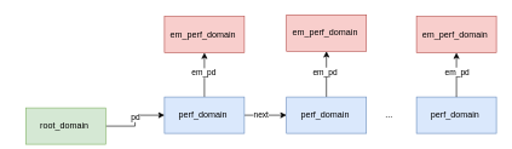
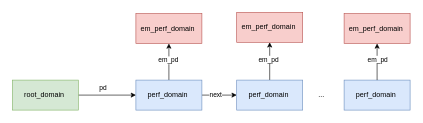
- <mxCell id="19" value="&lt;div data-docx-has-block-data=&quot;false&quot; data-lark-html-role=&quot;root&quot; data-page-id=&quot;LPmQdpzJXokUcpxBSzjcex4Cnqd&quot;&gt;&lt;div class=&quot;old-record-id-CYj3dJ0fsocUOAxEPUzcE1Cjnzd&quot; style=&quot;white-space:pre;&quot;&gt;root_domain &lt;/div&gt;&lt;/div&gt;&lt;span class=&quot;lark-record-clipboard&quot; data-lark-record-format=&quot;docx/text&quot; data-lark-record-data=&quot;{&amp;quot;rootId&amp;quot;:&amp;quot;LPmQdpzJXokUcpxBSzjcex4Cnqd&amp;quot;,&amp;quot;text&amp;quot;:{&amp;quot;initialAttributedTexts&amp;quot;:{&amp;quot;text&amp;quot;:{&amp;quot;0&amp;quot;:&amp;quot;root_domain &amp;quot;},&amp;quot;attribs&amp;quot;:{&amp;quot;0&amp;quot;:&amp;quot;*0+c&amp;quot;}},&amp;quot;apool&amp;quot;:{&amp;quot;numToAttrib&amp;quot;:{&amp;quot;0&amp;quot;:[&amp;quot;author&amp;quot;,&amp;quot;7205516225223376900&amp;quot;]},&amp;quot;nextNum&amp;quot;:1}},&amp;quot;type&amp;quot;:&amp;quot;text&amp;quot;,&amp;quot;referenceRecordMap&amp;quot;:{},&amp;quot;extra&amp;quot;:{&amp;quot;channel&amp;quot;:&amp;quot;saas&amp;quot;,&amp;quot;pasteRandomId&amp;quot;:&amp;quot;c27b207a-0fe9-4655-a8ce-b5b027087109&amp;quot;,&amp;quot;mention_page_title&amp;quot;:{},&amp;quot;external_mention_url&amp;quot;:{}},&amp;quot;isKeepQuoteContainer&amp;quot;:false,&amp;quot;isFromCode&amp;quot;:true,&amp;quot;selection&amp;quot;:[{&amp;quot;id&amp;quot;:24,&amp;quot;type&amp;quot;:&amp;quot;text&amp;quot;,&amp;quot;selection&amp;quot;:{&amp;quot;start&amp;quot;:501,&amp;quot;end&amp;quot;:513},&amp;quot;recordId&amp;quot;:&amp;quot;CYj3dJ0fsocUOAxEPUzcE1Cjnzd&amp;quot;}],&amp;quot;payloadMap&amp;quot;:{},&amp;quot;isCut&amp;quot;:false}&quot;&gt;&lt;/span&gt;" style="html=1;whiteSpace=wrap;fillColor=#d5e8d4;strokeColor=#82b366;" vertex="1" parent="1"><mxGeometry x="35" y="148" width="110" height="50" as="geometry" /></mxCell>
+ <mxCell id="19" value="&lt;div data-docx-has-block-data=&quot;false&quot; data-lark-html-role=&quot;root&quot; data-page-id=&quot;LPmQdpzJXokUcpxBSzjcex4Cnqd&quot;&gt;&lt;div class=&quot;old-record-id-CYj3dJ0fsocUOAxEPUzcE1Cjnzd&quot; style=&quot;white-space:pre;&quot;&gt;root_domain &lt;/div&gt;&lt;/div&gt;&lt;span class=&quot;lark-record-clipboard&quot; data-lark-record-format=&quot;docx/text&quot; data-lark-record-data=&quot;{&amp;quot;rootId&amp;quot;:&amp;quot;LPmQdpzJXokUcpxBSzjcex4Cnqd&amp;quot;,&amp;quot;text&amp;quot;:{&amp;quot;initialAttributedTexts&amp;quot;:{&amp;quot;text&amp;quot;:{&amp;quot;0&amp;quot;:&amp;quot;root_domain &amp;quot;},&amp;quot;attribs&amp;quot;:{&amp;quot;0&amp;quot;:&amp;quot;*0+c&amp;quot;}},&amp;quot;apool&amp;quot;:{&amp;quot;numToAttrib&amp;quot;:{&amp;quot;0&amp;quot;:[&amp;quot;author&amp;quot;,&amp;quot;7205516225223376900&amp;quot;]},&amp;quot;nextNum&amp;quot;:1}},&amp;quot;type&amp;quot;:&amp;quot;text&amp;quot;,&amp;quot;referenceRecordMap&amp;quot;:{},&amp;quot;extra&amp;quot;:{&amp;quot;channel&amp;quot;:&amp;quot;saas&amp;quot;,&amp;quot;pasteRandomId&amp;quot;:&amp;quot;c27b207a-0fe9-4655-a8ce-b5b027087109&amp;quot;,&amp;quot;mention_page_title&amp;quot;:{},&amp;quot;external_mention_url&amp;quot;:{}},&amp;quot;isKeepQuoteContainer&amp;quot;:false,&amp;quot;isFromCode&amp;quot;:true,&amp;quot;selection&amp;quot;:[{&amp;quot;id&amp;quot;:24,&amp;quot;type&amp;quot;:&amp;quot;text&amp;quot;,&amp;quot;selection&amp;quot;:{&amp;quot;start&amp;quot;:501,&amp;quot;end&amp;quot;:513},&amp;quot;recordId&amp;quot;:&amp;quot;CYj3dJ0fsocUOAxEPUzcE1Cjnzd&amp;quot;}],&amp;quot;payloadMap&amp;quot;:{},&amp;quot;isCut&amp;quot;:false}&quot;&gt;&lt;/span&gt;" style="html=1;whiteSpace=wrap;fillColor=#d5e8d4;strokeColor=#82b366;" vertex="1" parent="1"><mxGeometry x="20" y="133" width="110" height="50" as="geometry" /></mxCell>
